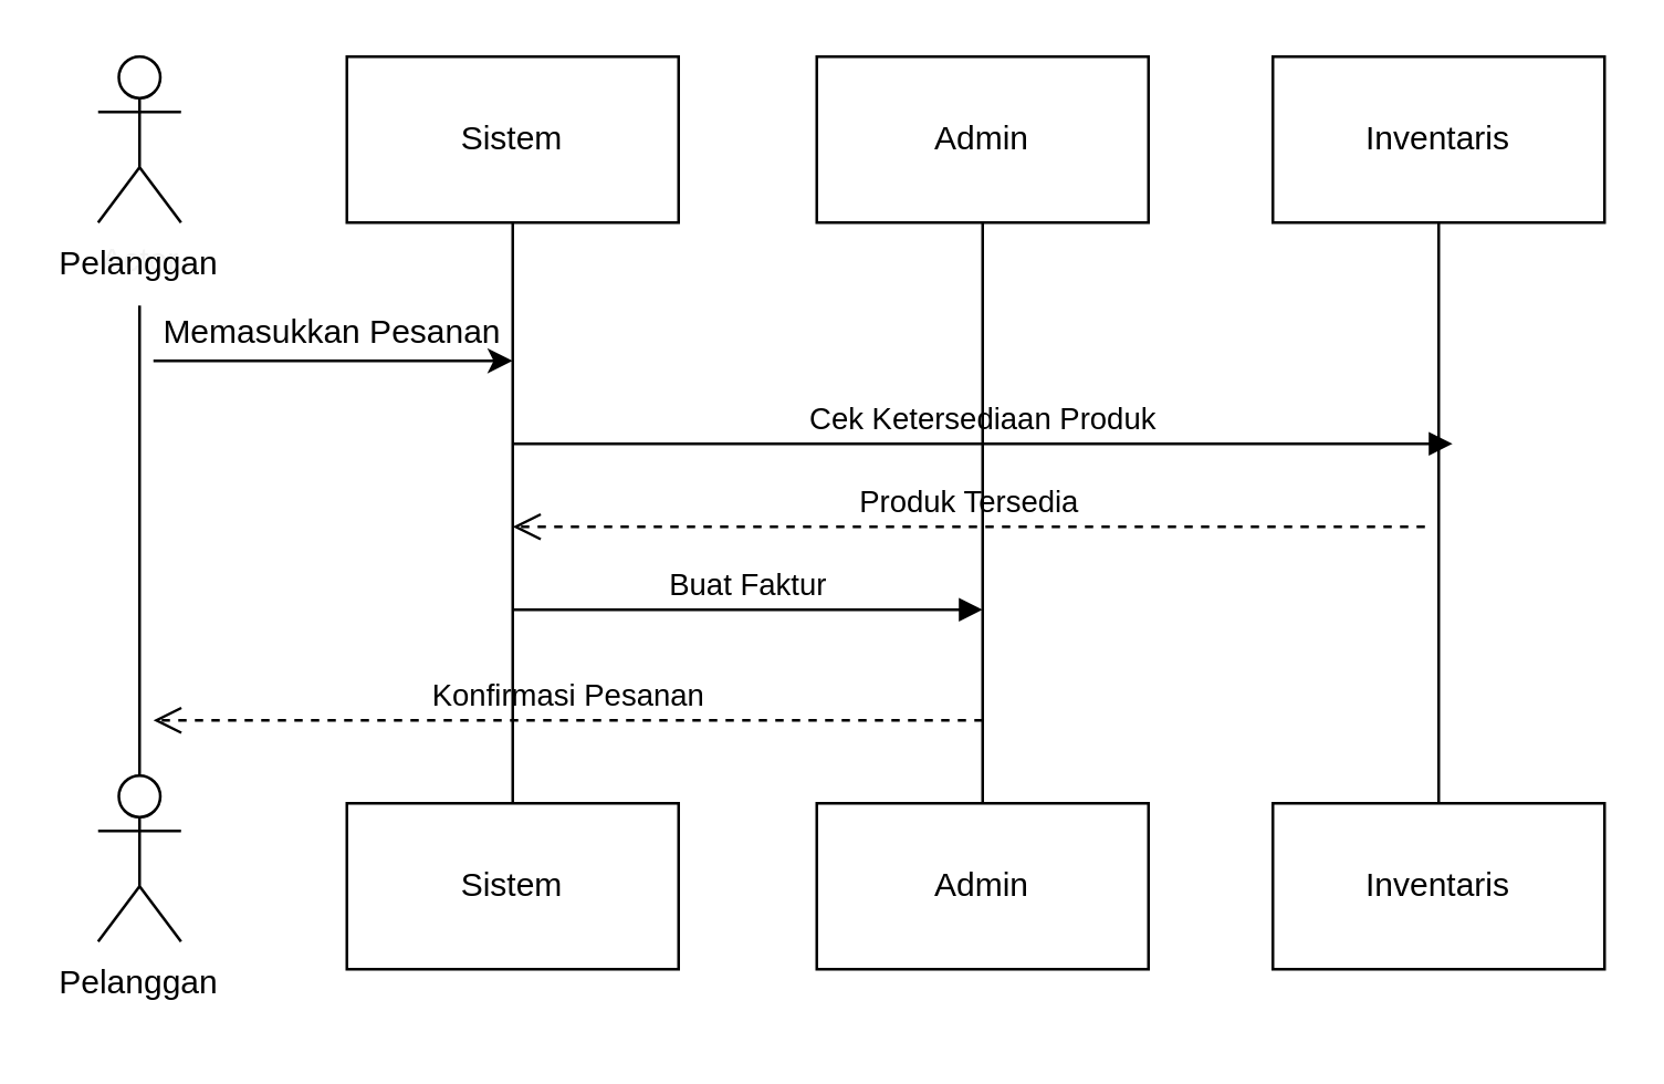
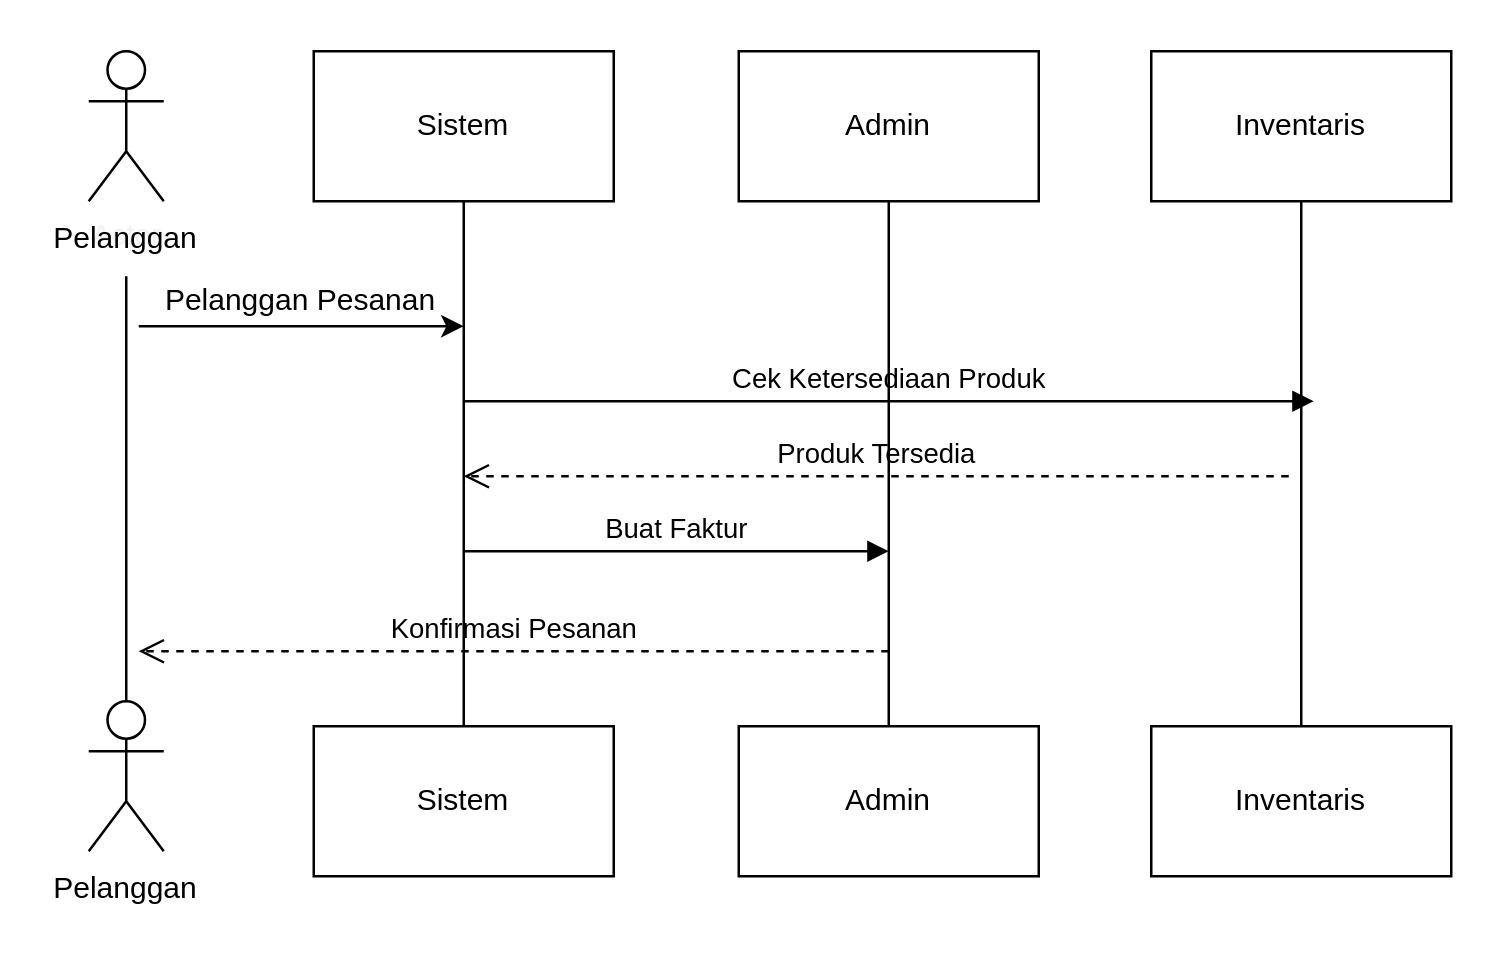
- <mxCell id="20" value="Memasukkan Pesanan" style="text;html=1;align=center;verticalAlign=middle;whiteSpace=wrap;rounded=0;" vertex="1" parent="1"><mxGeometry x="55" y="110" width="130" height="20" as="geometry" /></mxCell>
+ <mxCell id="20" value="Pelanggan Pesanan" style="text;html=1;align=center;verticalAlign=middle;whiteSpace=wrap;rounded=0;" vertex="1" parent="1"><mxGeometry x="55" y="110" width="130" height="20" as="geometry" /></mxCell>
